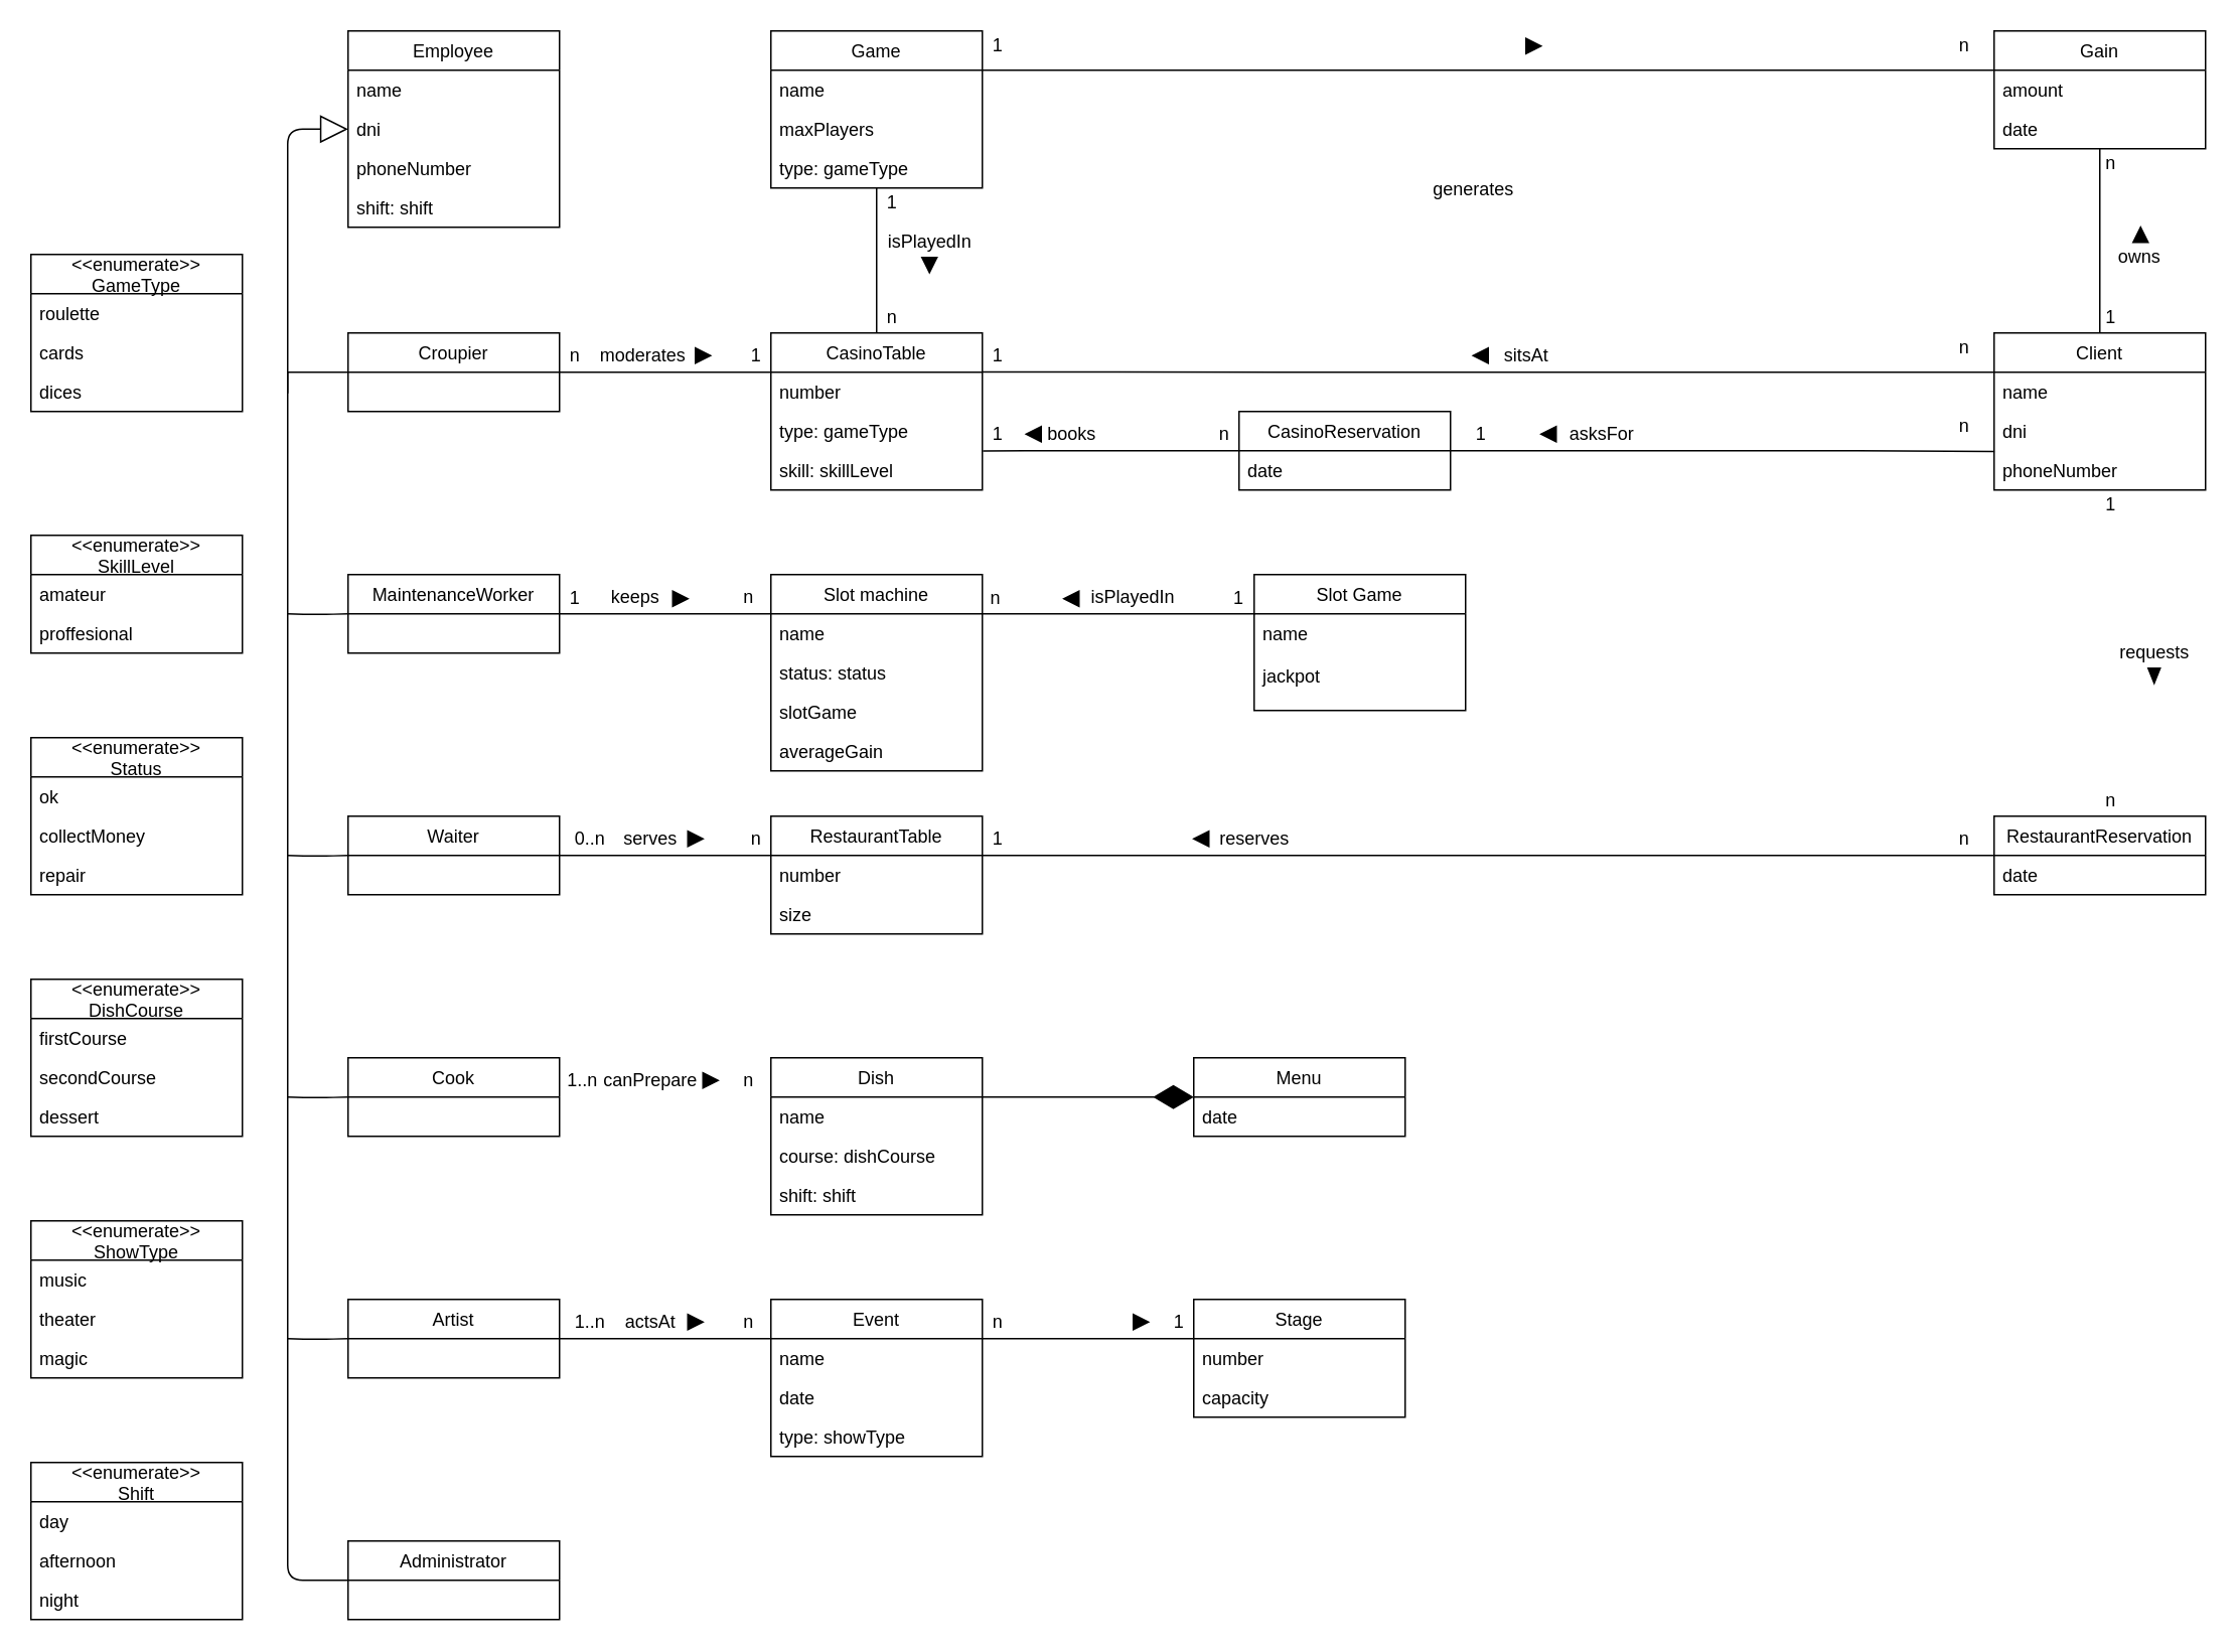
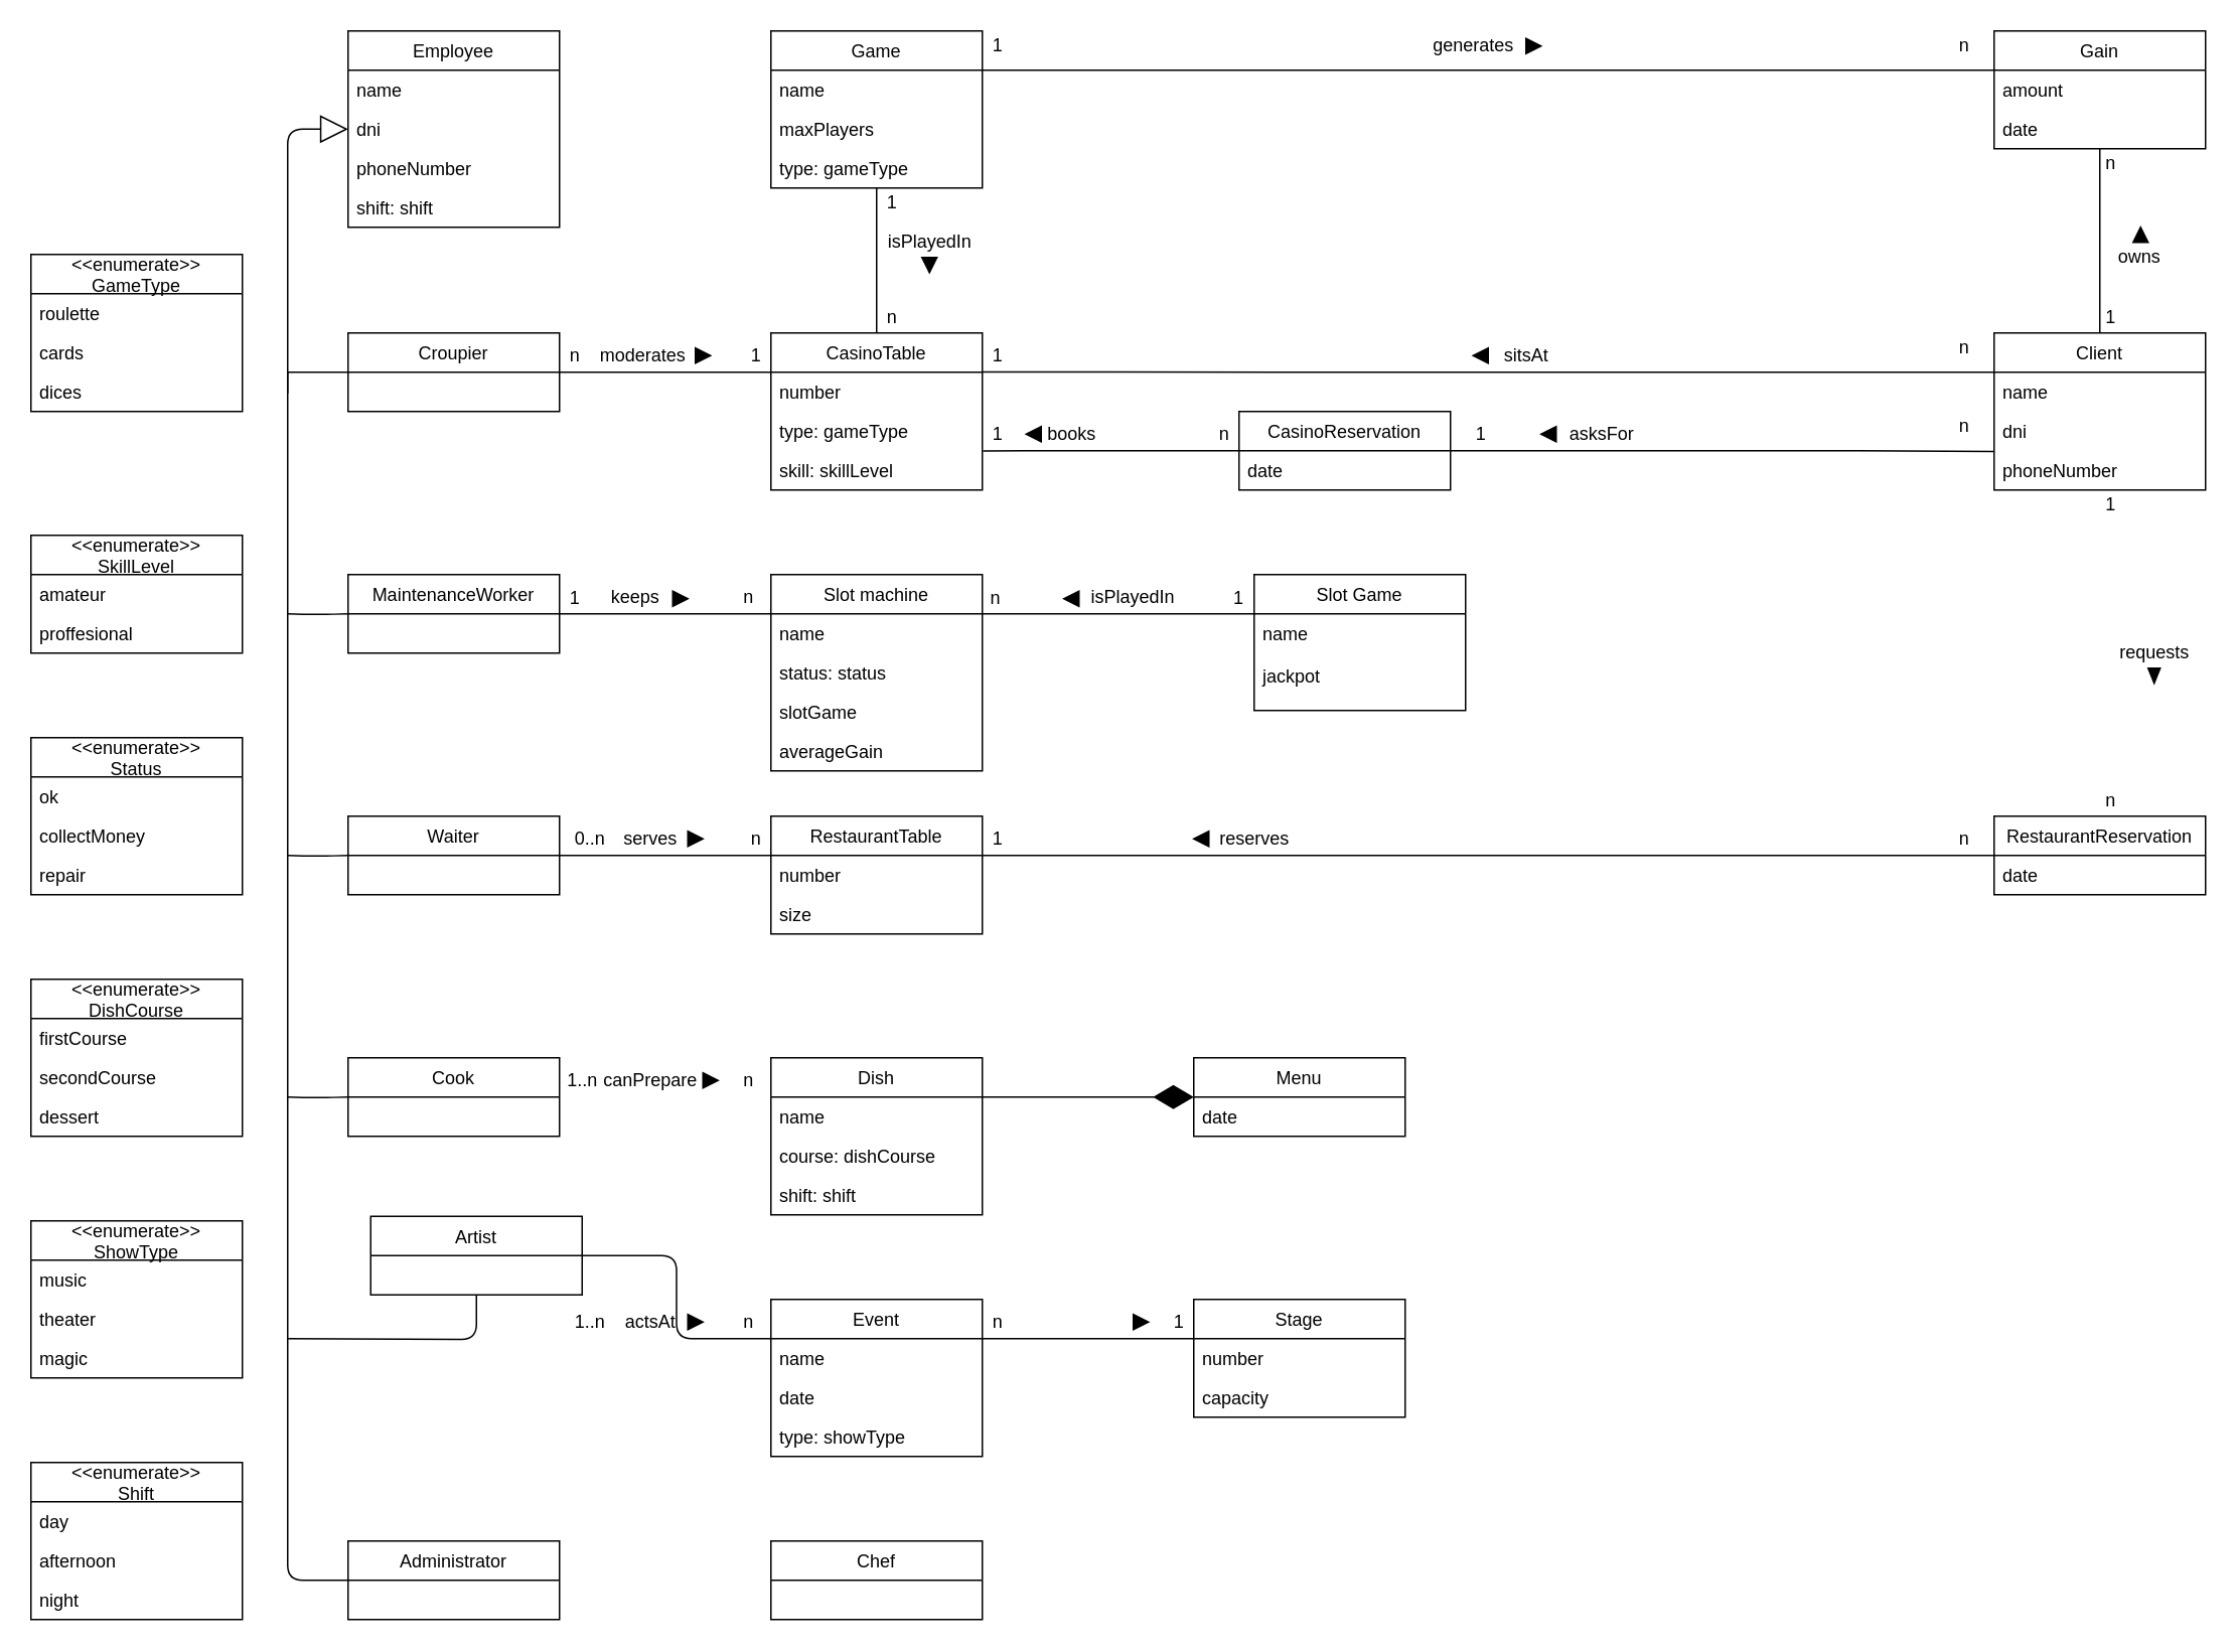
- <mxCell id="81" value="generates" style="text;html=1;align=center;verticalAlign=middle;resizable=0;points=[];autosize=1;" parent="1" vertex="1"><mxGeometry x="940" y="115" width="70" height="20" as="geometry" /></mxCell>
+ <mxCell id="81" value="generates" style="text;html=1;align=center;verticalAlign=middle;resizable=0;points=[];autosize=1;" parent="1" vertex="1"><mxGeometry x="940" y="20" width="70" height="20" as="geometry" /></mxCell>
- <mxCell id="9" value="Artist" style="swimlane;fontStyle=0;childLayout=stackLayout;horizontal=1;startSize=26;fillColor=none;horizontalStack=0;resizeParent=1;resizeParentMax=0;resizeLast=0;collapsible=1;marginBottom=0;" parent="1" vertex="1"><mxGeometry x="230" y="860" width="140" height="52" as="geometry" /></mxCell>
+ <mxCell id="9" value="Artist" style="swimlane;fontStyle=0;childLayout=stackLayout;horizontal=1;startSize=26;fillColor=none;horizontalStack=0;resizeParent=1;resizeParentMax=0;resizeLast=0;collapsible=1;marginBottom=0;" parent="1" vertex="1"><mxGeometry x="245" y="805" width="140" height="52" as="geometry" /></mxCell>
+ <mxCell id="11" value="Chef" style="swimlane;fontStyle=0;childLayout=stackLayout;horizontal=1;startSize=26;fillColor=none;horizontalStack=0;resizeParent=1;resizeParentMax=0;resizeLast=0;collapsible=1;marginBottom=0;swimlaneFillColor=#ffffff;" parent="1" vertex="1"><mxGeometry x="510" y="1020" width="140" height="52" as="geometry" /></mxCell>
